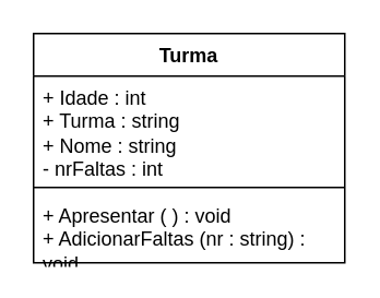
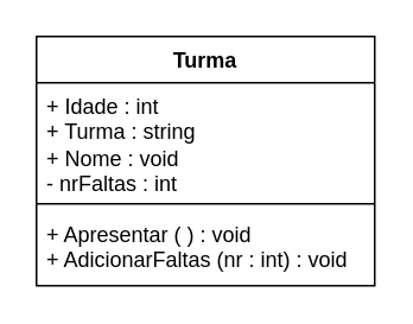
- <mxCell id="3" value="+ Idade : int&lt;br&gt;+ Turma : string&lt;br&gt;+ Nome : string&lt;br&gt;- nrFaltas : int" style="text;strokeColor=none;fillColor=none;align=left;verticalAlign=top;spacingLeft=4;spacingRight=4;overflow=hidden;rotatable=0;points=[[0,0.5],[1,0.5]];portConstraint=eastwest;whiteSpace=wrap;html=1;" vertex="1" parent="2"><mxGeometry y="26" width="190" height="64" as="geometry" /></mxCell>
+ <mxCell id="3" value="+ Idade : int&lt;br&gt;+ Turma : string&lt;br&gt;+ Nome : void&lt;br&gt;- nrFaltas : int" style="text;strokeColor=none;fillColor=none;align=left;verticalAlign=top;spacingLeft=4;spacingRight=4;overflow=hidden;rotatable=0;points=[[0,0.5],[1,0.5]];portConstraint=eastwest;whiteSpace=wrap;html=1;" vertex="1" parent="2"><mxGeometry y="26" width="190" height="64" as="geometry" /></mxCell>
- <mxCell id="5" value="+ Apresentar ( ) : void&lt;br&gt;+ AdicionarFaltas (nr : string) : void" style="text;strokeColor=none;fillColor=none;align=left;verticalAlign=top;spacingLeft=4;spacingRight=4;overflow=hidden;rotatable=0;points=[[0,0.5],[1,0.5]];portConstraint=eastwest;whiteSpace=wrap;html=1;" vertex="1" parent="2"><mxGeometry y="98" width="190" height="42" as="geometry" /></mxCell>
+ <mxCell id="5" value="+ Apresentar ( ) : void&lt;br&gt;+ AdicionarFaltas (nr : int) : void" style="text;strokeColor=none;fillColor=none;align=left;verticalAlign=top;spacingLeft=4;spacingRight=4;overflow=hidden;rotatable=0;points=[[0,0.5],[1,0.5]];portConstraint=eastwest;whiteSpace=wrap;html=1;" vertex="1" parent="2"><mxGeometry y="98" width="190" height="42" as="geometry" /></mxCell>
